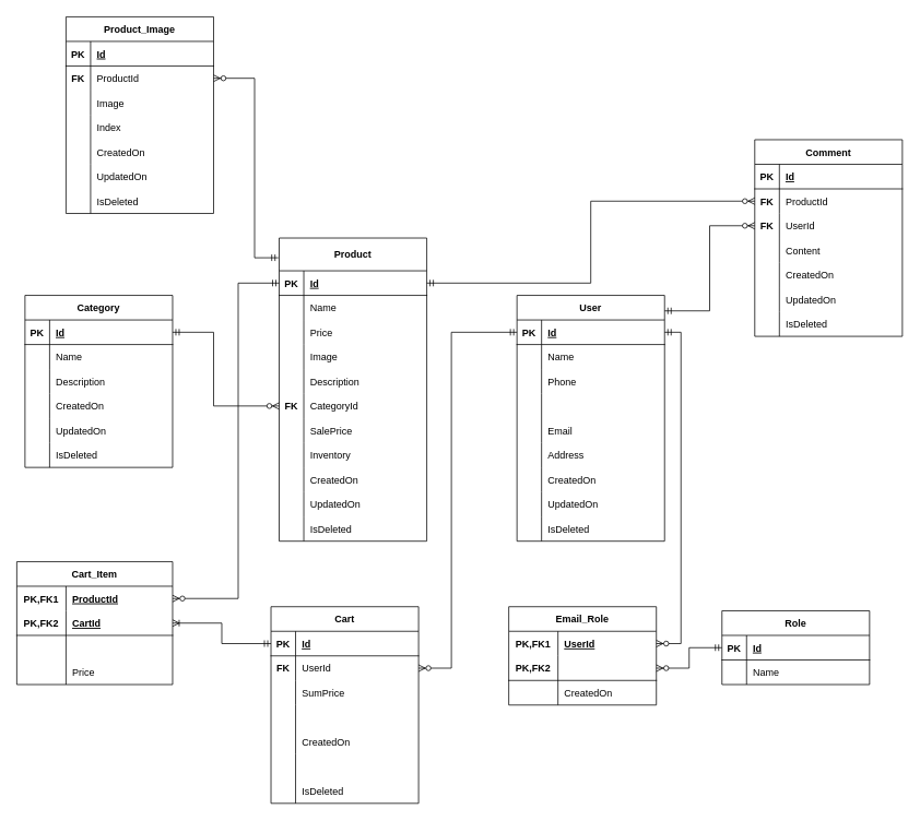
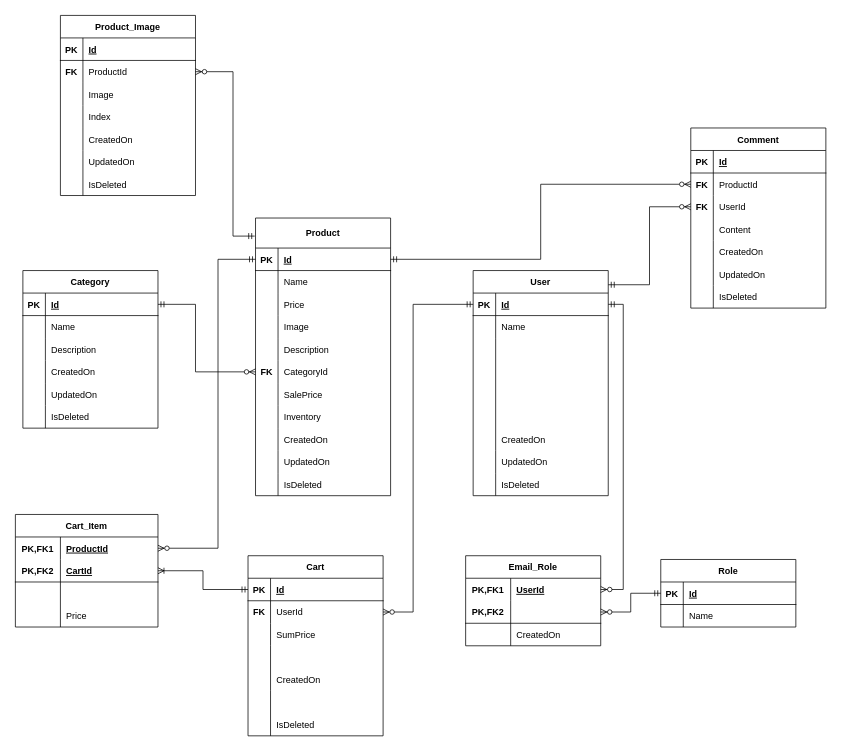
- <mxCell id="45" value="Phone" style="shape=partialRectangle;connectable=0;fillColor=none;top=0;left=0;bottom=0;right=0;align=left;spacingLeft=6;overflow=hidden;" parent="43" vertex="1"><mxGeometry x="30" width="150" height="30" as="geometry"><mxRectangle width="150" height="30" as="alternateBounds" /></mxGeometry></mxCell>
- <mxCell id="50" value="Email" style="shape=partialRectangle;connectable=0;fillColor=none;top=0;left=0;bottom=0;right=0;align=left;spacingLeft=6;overflow=hidden;" parent="48" vertex="1"><mxGeometry x="30" width="150" height="30" as="geometry"><mxRectangle width="150" height="30" as="alternateBounds" /></mxGeometry></mxCell>
- <mxCell id="53" value="Address" style="shape=partialRectangle;connectable=0;fillColor=none;top=0;left=0;bottom=0;right=0;align=left;spacingLeft=6;overflow=hidden;" parent="51" vertex="1"><mxGeometry x="30" width="150" height="30" as="geometry"><mxRectangle width="150" height="30" as="alternateBounds" /></mxGeometry></mxCell>
